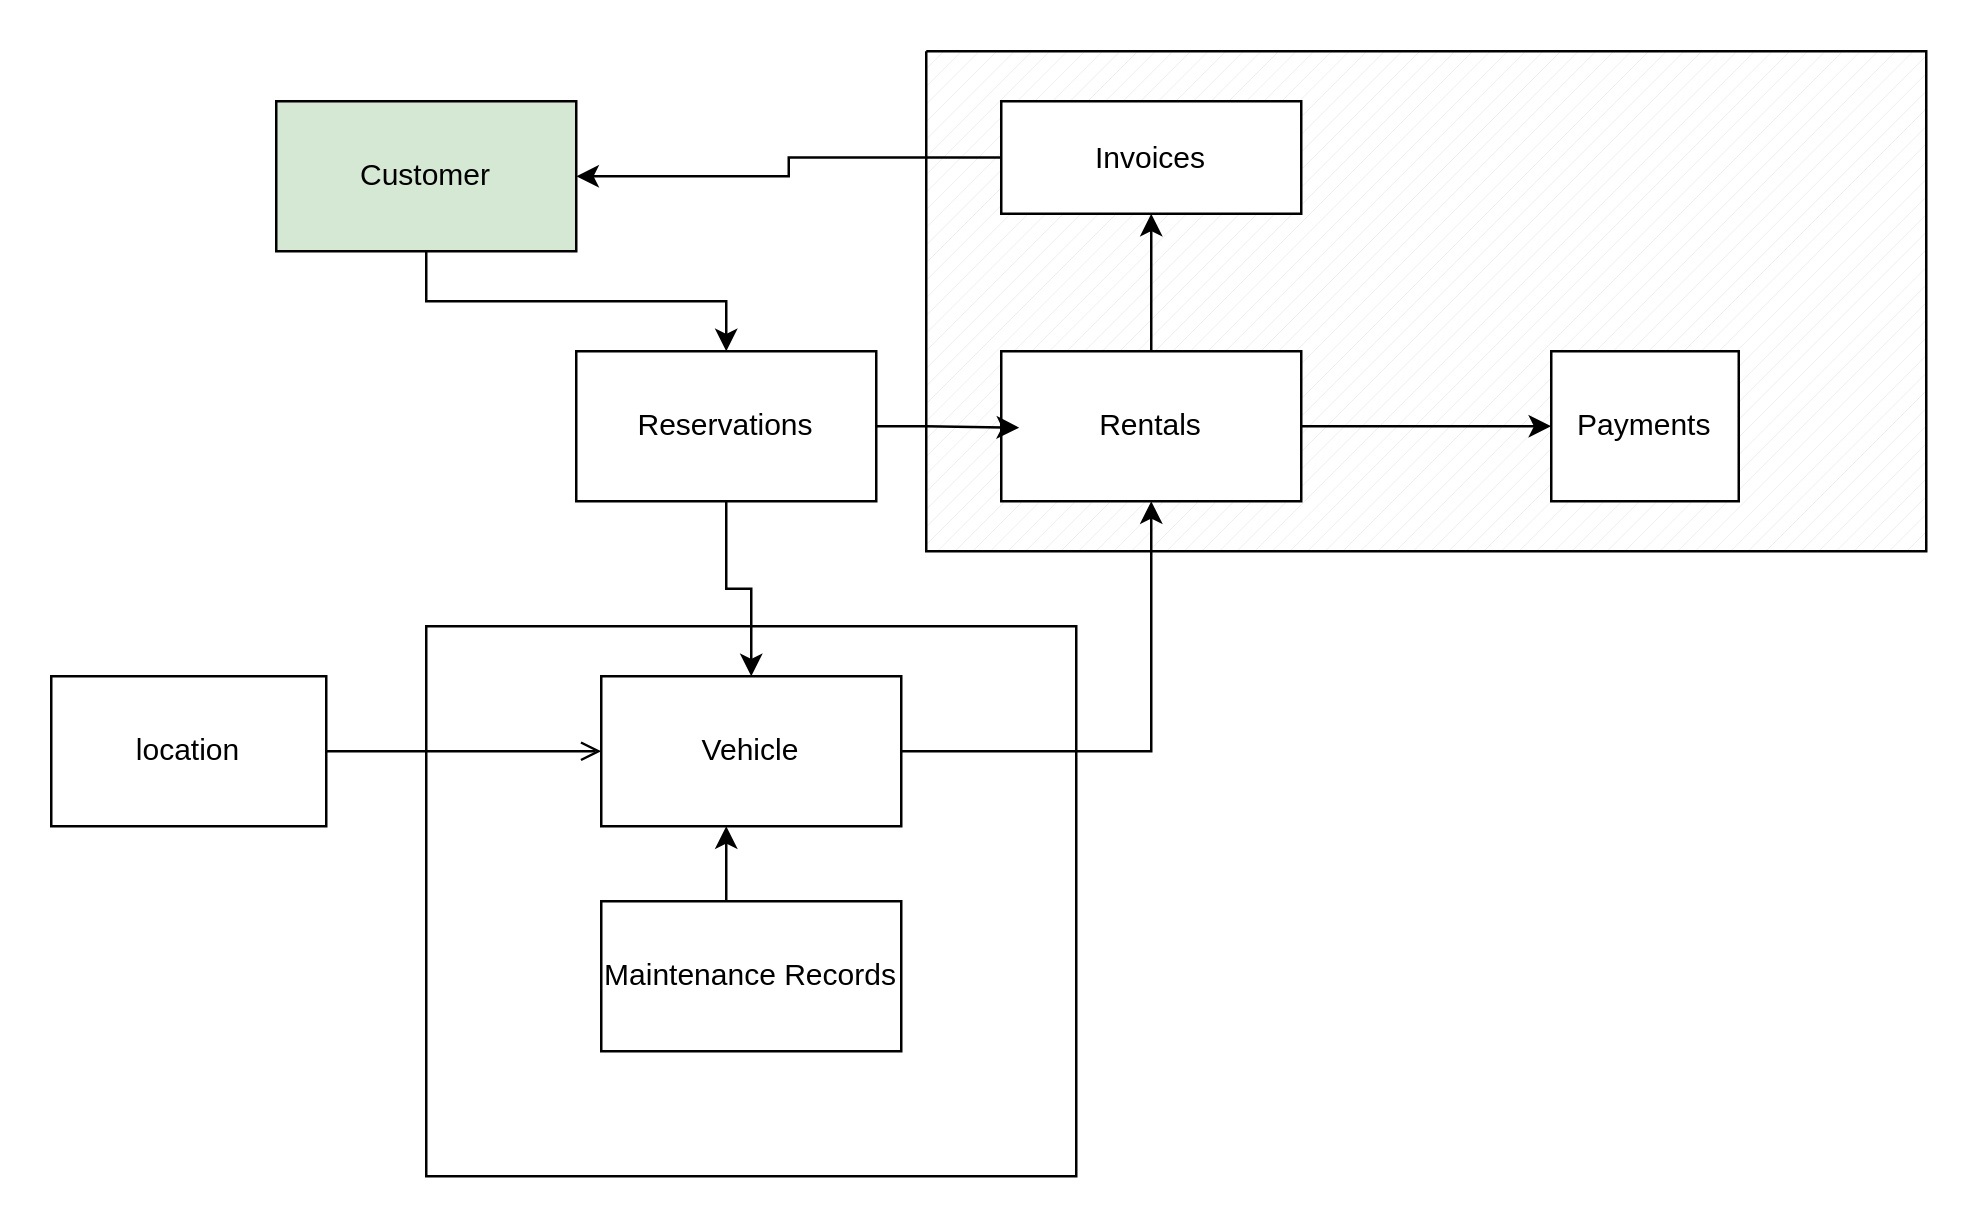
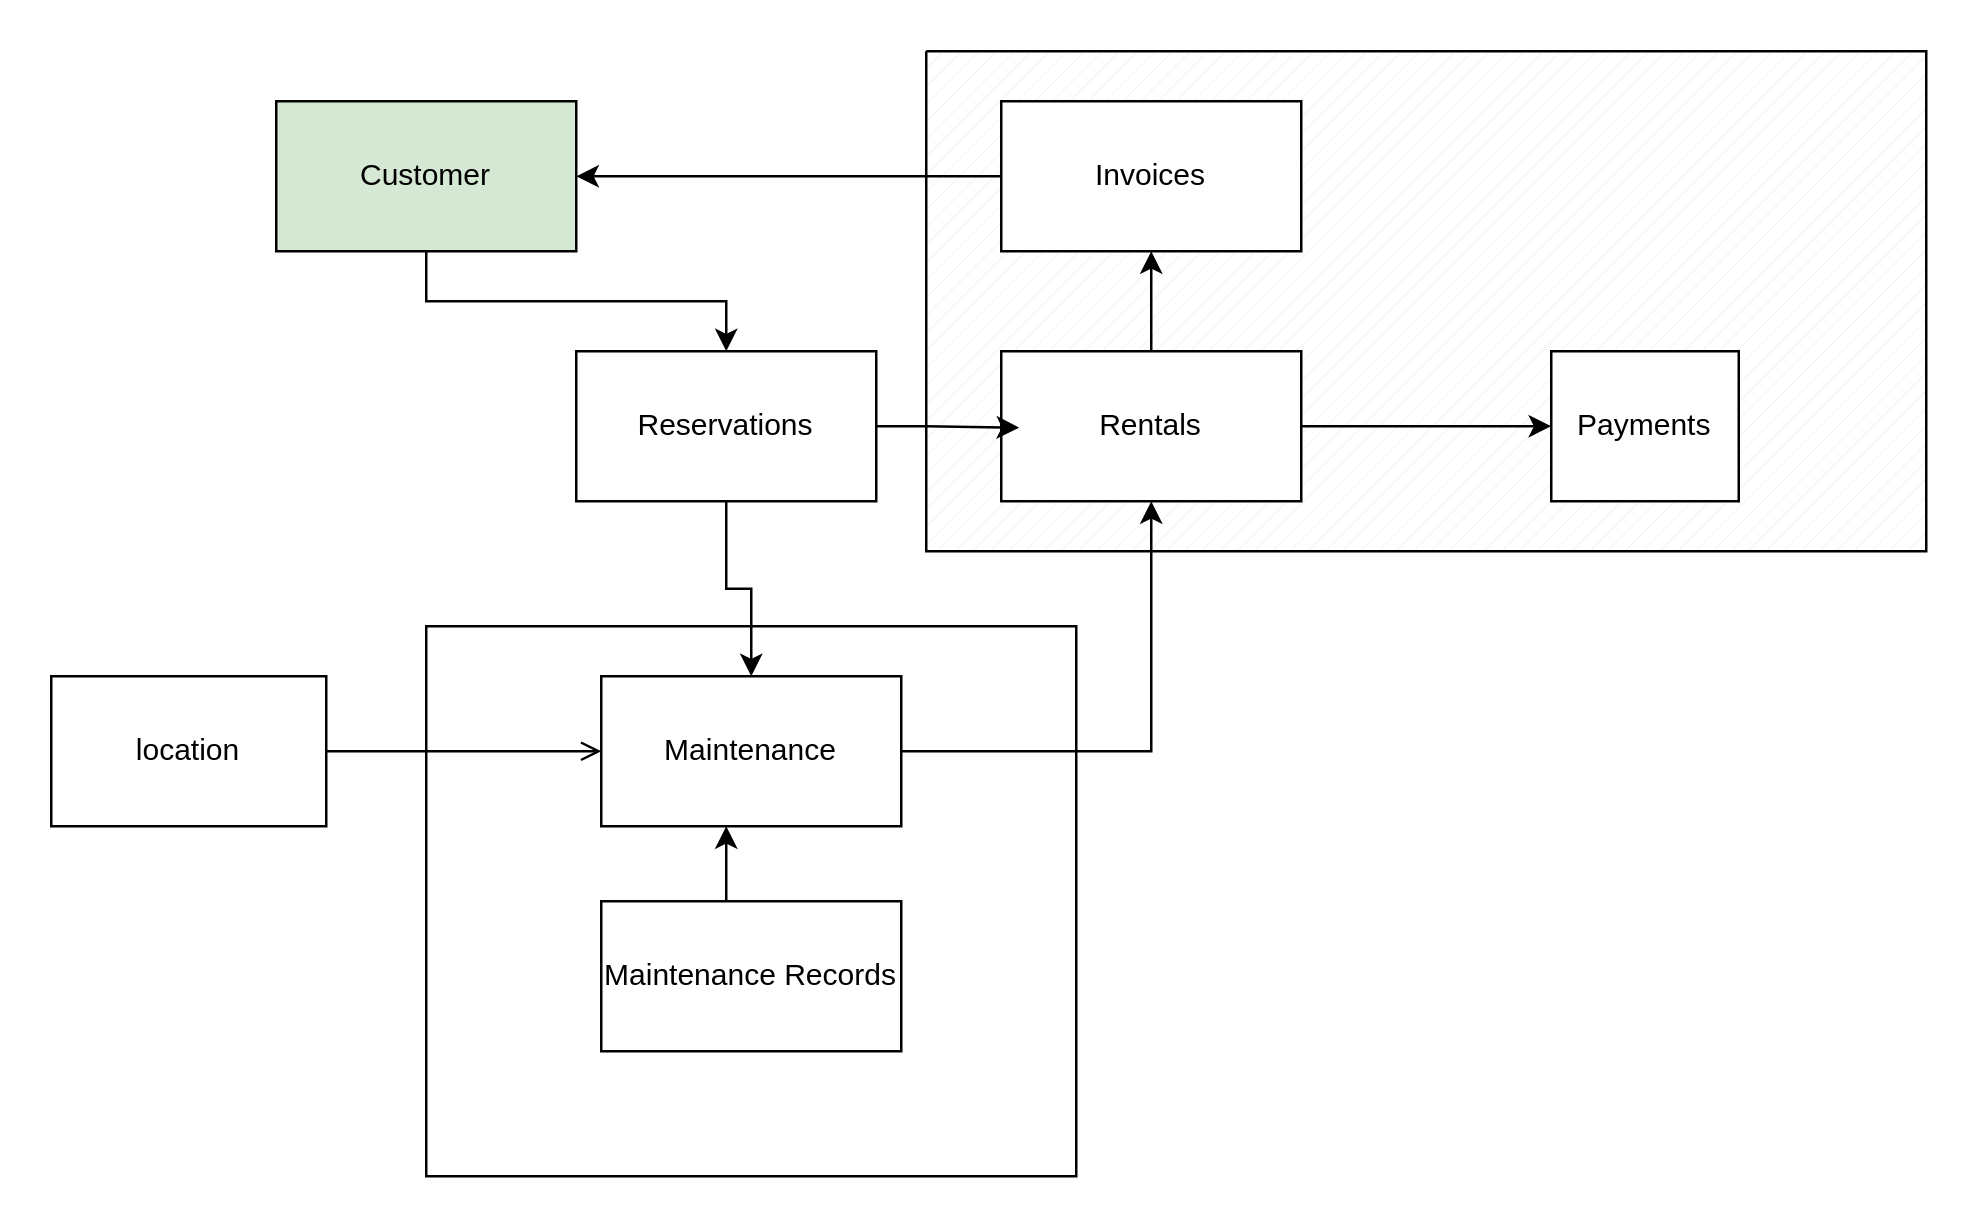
- <mxCell id="17" value="Invoices" style="rounded=0;whiteSpace=wrap;html=1;" vertex="1" parent="1"><mxGeometry x="400" y="40" width="120" height="45" as="geometry" /></mxCell>
+ <mxCell id="17" value="Invoices" style="rounded=0;whiteSpace=wrap;html=1;" vertex="1" parent="1"><mxGeometry x="400" y="40" width="120" height="60" as="geometry" /></mxCell>
- <mxCell id="12" value="Vehicle" style="rounded=0;whiteSpace=wrap;html=1;" vertex="1" parent="1"><mxGeometry x="240" y="270" width="120" height="60" as="geometry" /></mxCell>
+ <mxCell id="12" value="Maintenance" style="rounded=0;whiteSpace=wrap;html=1;" vertex="1" parent="1"><mxGeometry x="240" y="270" width="120" height="60" as="geometry" /></mxCell>
